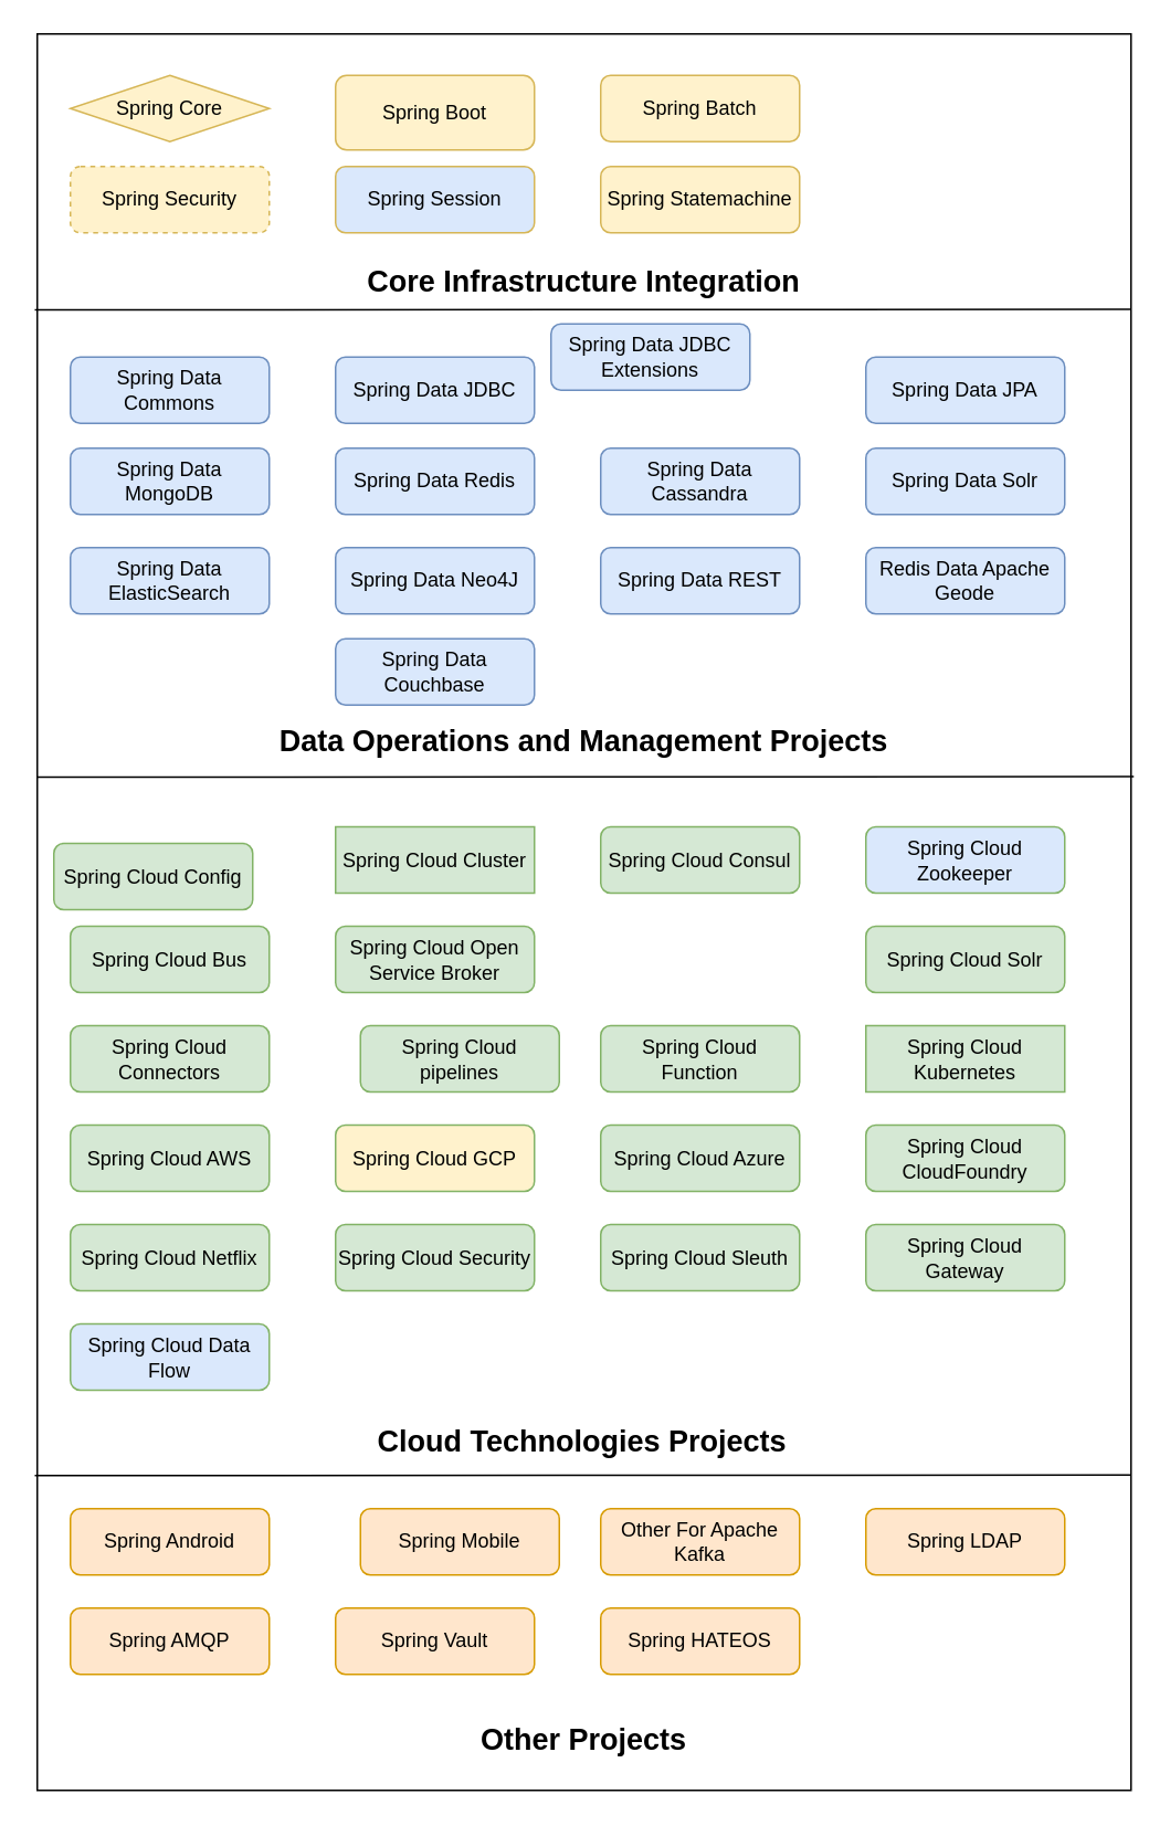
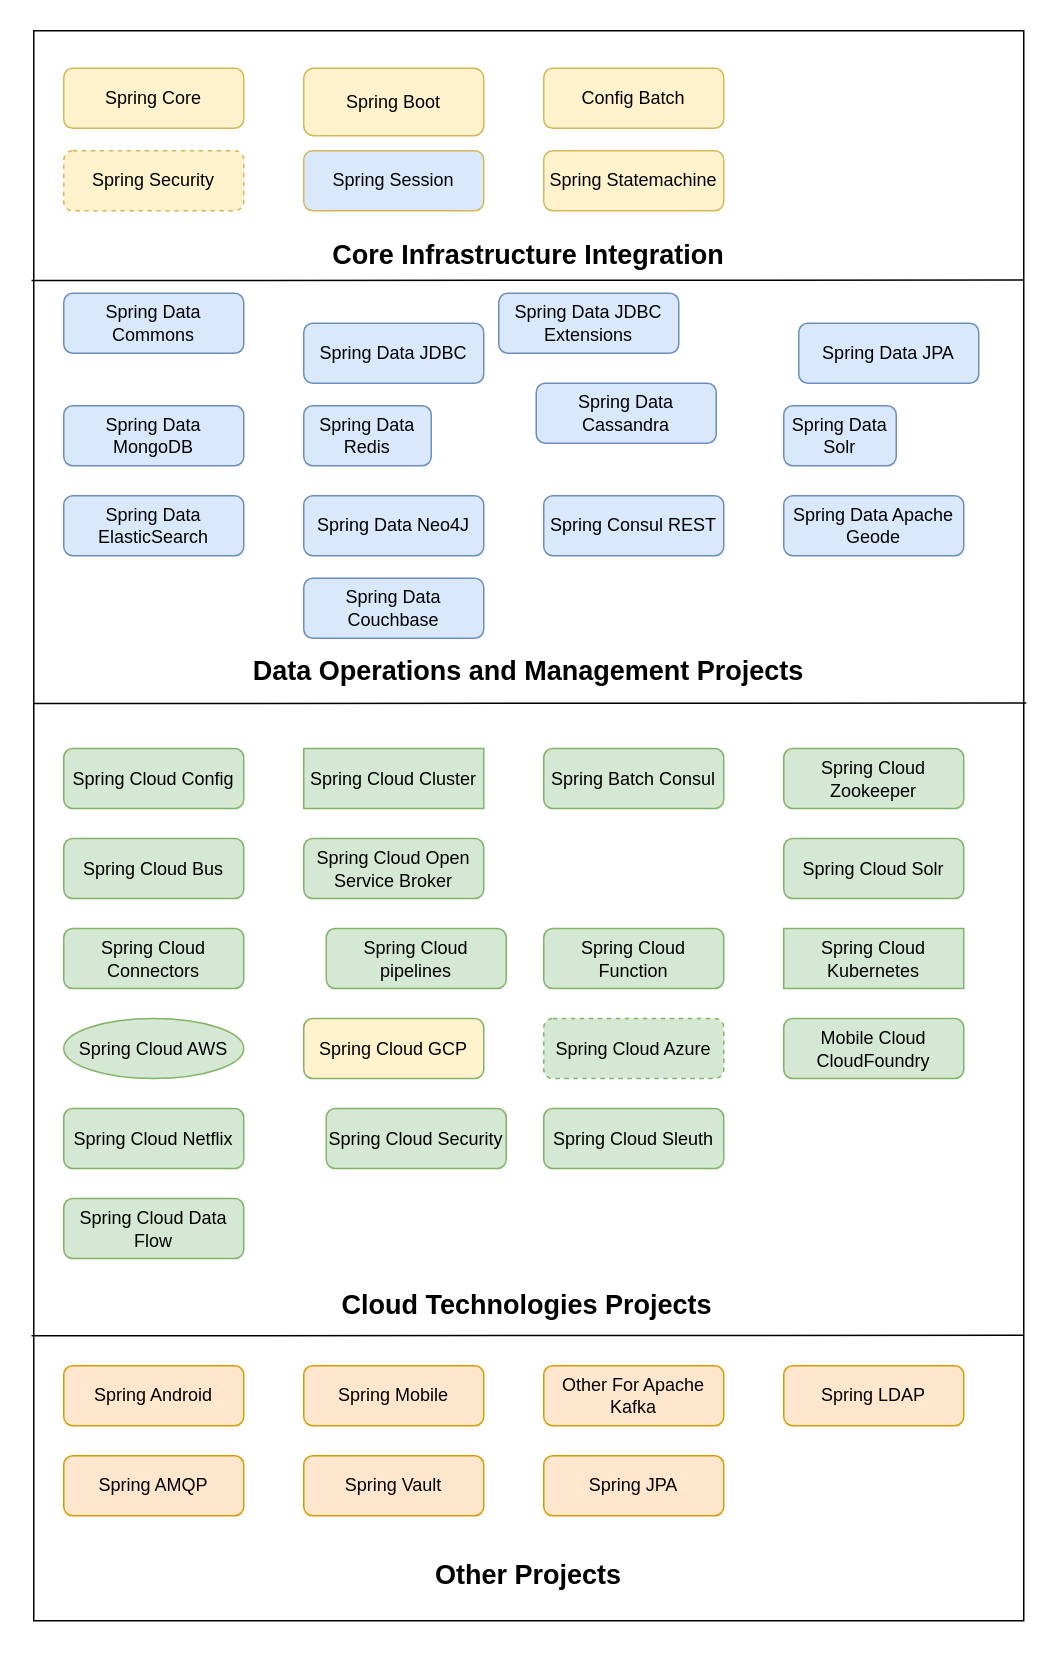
- <mxCell id="3" value="Spring Core&lt;br&gt;" style="rhombus;whiteSpace=wrap;html=1;fillColor=#fff2cc;strokeColor=#d6b656;" vertex="1" parent="1"><mxGeometry x="42" y="45" width="120" height="40" as="geometry" /></mxCell>
+ <mxCell id="3" value="Spring Core&lt;br&gt;" style="rounded=1;whiteSpace=wrap;html=1;fillColor=#fff2cc;strokeColor=#d6b656;" vertex="1" parent="1"><mxGeometry x="42" y="45" width="120" height="40" as="geometry" /></mxCell>
- <mxCell id="5" value="Spring Batch&lt;br&gt;" style="rounded=1;whiteSpace=wrap;html=1;fillColor=#fff2cc;strokeColor=#d6b656;" vertex="1" parent="1"><mxGeometry x="362" y="45" width="120" height="40" as="geometry" /></mxCell>
+ <mxCell id="5" value="Config Batch&lt;br&gt;" style="rounded=1;whiteSpace=wrap;html=1;fillColor=#fff2cc;strokeColor=#d6b656;" vertex="1" parent="1"><mxGeometry x="362" y="45" width="120" height="40" as="geometry" /></mxCell>
- <mxCell id="9" value="Spring Data Commons&lt;br&gt;" style="rounded=1;whiteSpace=wrap;html=1;fillColor=#dae8fc;strokeColor=#6c8ebf;" vertex="1" parent="1"><mxGeometry x="42" y="215" width="120" height="40" as="geometry" /></mxCell>
+ <mxCell id="9" value="Spring Data Commons&lt;br&gt;" style="rounded=1;whiteSpace=wrap;html=1;fillColor=#dae8fc;strokeColor=#6c8ebf;" vertex="1" parent="1"><mxGeometry x="42" y="195" width="120" height="40" as="geometry" /></mxCell>
- <mxCell id="12" value="Spring Data JPA&lt;br&gt;" style="rounded=1;whiteSpace=wrap;html=1;fillColor=#dae8fc;strokeColor=#6c8ebf;" vertex="1" parent="1"><mxGeometry x="522" y="215" width="120" height="40" as="geometry" /></mxCell>
+ <mxCell id="12" value="Spring Data JPA&lt;br&gt;" style="rounded=1;whiteSpace=wrap;html=1;fillColor=#dae8fc;strokeColor=#6c8ebf;" vertex="1" parent="1"><mxGeometry x="532" y="215" width="120" height="40" as="geometry" /></mxCell>
- <mxCell id="15" value="Spring Data Redis&lt;br&gt;" style="rounded=1;whiteSpace=wrap;html=1;fillColor=#dae8fc;strokeColor=#6c8ebf;" vertex="1" parent="1"><mxGeometry x="202" y="270" width="120" height="40" as="geometry" /></mxCell>
+ <mxCell id="15" value="Spring Data Redis&lt;br&gt;" style="rounded=1;whiteSpace=wrap;html=1;fillColor=#dae8fc;strokeColor=#6c8ebf;" vertex="1" parent="1"><mxGeometry x="202" y="270" width="85" height="40" as="geometry" /></mxCell>
- <mxCell id="13" value="Spring Data Cassandra&lt;br&gt;" style="rounded=1;whiteSpace=wrap;html=1;fillColor=#dae8fc;strokeColor=#6c8ebf;" vertex="1" parent="1"><mxGeometry x="362" y="270" width="120" height="40" as="geometry" /></mxCell>
+ <mxCell id="13" value="Spring Data Cassandra&lt;br&gt;" style="rounded=1;whiteSpace=wrap;html=1;fillColor=#dae8fc;strokeColor=#6c8ebf;" vertex="1" parent="1"><mxGeometry x="357" y="255" width="120" height="40" as="geometry" /></mxCell>
- <mxCell id="11" value="Spring Data Solr&lt;br&gt;" style="rounded=1;whiteSpace=wrap;html=1;fillColor=#dae8fc;strokeColor=#6c8ebf;" vertex="1" parent="1"><mxGeometry x="522" y="270" width="120" height="40" as="geometry" /></mxCell>
+ <mxCell id="11" value="Spring Data Solr&lt;br&gt;" style="rounded=1;whiteSpace=wrap;html=1;fillColor=#dae8fc;strokeColor=#6c8ebf;" vertex="1" parent="1"><mxGeometry x="522" y="270" width="75" height="40" as="geometry" /></mxCell>
- <mxCell id="18" value="Spring Data REST&lt;br&gt;" style="rounded=1;whiteSpace=wrap;html=1;fillColor=#dae8fc;strokeColor=#6c8ebf;" vertex="1" parent="1"><mxGeometry x="362" y="330" width="120" height="40" as="geometry" /></mxCell>
+ <mxCell id="18" value="Spring Consul REST&lt;br&gt;" style="rounded=1;whiteSpace=wrap;html=1;fillColor=#dae8fc;strokeColor=#6c8ebf;" vertex="1" parent="1"><mxGeometry x="362" y="330" width="120" height="40" as="geometry" /></mxCell>
- <mxCell id="17" value="Redis Data Apache Geode&lt;br&gt;" style="rounded=1;whiteSpace=wrap;html=1;fillColor=#dae8fc;strokeColor=#6c8ebf;" vertex="1" parent="1"><mxGeometry x="522" y="330" width="120" height="40" as="geometry" /></mxCell>
+ <mxCell id="17" value="Spring Data Apache Geode&lt;br&gt;" style="rounded=1;whiteSpace=wrap;html=1;fillColor=#dae8fc;strokeColor=#6c8ebf;" vertex="1" parent="1"><mxGeometry x="522" y="330" width="120" height="40" as="geometry" /></mxCell>
- <mxCell id="25" value="Spring Cloud Consul&lt;br&gt;" style="rounded=1;whiteSpace=wrap;html=1;fillColor=#d5e8d4;strokeColor=#82b366;" vertex="1" parent="1"><mxGeometry x="362" y="498.5" width="120" height="40" as="geometry" /></mxCell>
+ <mxCell id="25" value="Spring Batch Consul&lt;br&gt;" style="rounded=1;whiteSpace=wrap;html=1;fillColor=#d5e8d4;strokeColor=#82b366;" vertex="1" parent="1"><mxGeometry x="362" y="498.5" width="120" height="40" as="geometry" /></mxCell>
- <mxCell id="24" value="Spring Cloud Zookeeper&lt;br&gt;" style="rounded=1;whiteSpace=wrap;html=1;fillColor=#dae8fc;strokeColor=#82b366;" vertex="1" parent="1"><mxGeometry x="522" y="498.5" width="120" height="40" as="geometry" /></mxCell>
+ <mxCell id="24" value="Spring Cloud Zookeeper&lt;br&gt;" style="rounded=1;whiteSpace=wrap;html=1;fillColor=#d5e8d4;strokeColor=#82b366;" vertex="1" parent="1"><mxGeometry x="522" y="498.5" width="120" height="40" as="geometry" /></mxCell>
- <mxCell id="22" value="Spring Cloud Config&lt;br&gt;" style="rounded=1;whiteSpace=wrap;html=1;fillColor=#d5e8d4;strokeColor=#82b366;" vertex="1" parent="1"><mxGeometry x="32" y="508.5" width="120" height="40" as="geometry" /></mxCell>
+ <mxCell id="22" value="Spring Cloud Config&lt;br&gt;" style="rounded=1;whiteSpace=wrap;html=1;fillColor=#d5e8d4;strokeColor=#82b366;" vertex="1" parent="1"><mxGeometry x="42" y="498.5" width="120" height="40" as="geometry" /></mxCell>
- <mxCell id="33" value="Spring Cloud AWS&lt;br&gt;" style="rounded=1;whiteSpace=wrap;html=1;fillColor=#d5e8d4;strokeColor=#82b366;" vertex="1" parent="1"><mxGeometry x="42" y="678.5" width="120" height="40" as="geometry" /></mxCell>
+ <mxCell id="33" value="Spring Cloud AWS&lt;br&gt;" style="ellipse;whiteSpace=wrap;html=1;fillColor=#d5e8d4;strokeColor=#82b366;" vertex="1" parent="1"><mxGeometry x="42" y="678.5" width="120" height="40" as="geometry" /></mxCell>
- <mxCell id="36" value="Spring Cloud Azure&lt;br&gt;" style="rounded=1;whiteSpace=wrap;html=1;fillColor=#d5e8d4;strokeColor=#82b366;" vertex="1" parent="1"><mxGeometry x="362" y="678.5" width="120" height="40" as="geometry" /></mxCell>
+ <mxCell id="36" value="Spring Cloud Azure&lt;br&gt;" style="rounded=1;whiteSpace=wrap;html=1;fillColor=#d5e8d4;strokeColor=#82b366;dashed=1;" vertex="1" parent="1"><mxGeometry x="362" y="678.5" width="120" height="40" as="geometry" /></mxCell>
- <mxCell id="35" value="Spring Cloud CloudFoundry&lt;br&gt;" style="rounded=1;whiteSpace=wrap;html=1;fillColor=#d5e8d4;strokeColor=#82b366;" vertex="1" parent="1"><mxGeometry x="522" y="678.5" width="120" height="40" as="geometry" /></mxCell>
+ <mxCell id="35" value="Mobile Cloud CloudFoundry&lt;br&gt;" style="rounded=1;whiteSpace=wrap;html=1;fillColor=#d5e8d4;strokeColor=#82b366;" vertex="1" parent="1"><mxGeometry x="522" y="678.5" width="120" height="40" as="geometry" /></mxCell>
- <mxCell id="38" value="Spring Cloud Security&lt;br&gt;" style="rounded=1;whiteSpace=wrap;html=1;fillColor=#d5e8d4;strokeColor=#82b366;" vertex="1" parent="1"><mxGeometry x="202" y="738.5" width="120" height="40" as="geometry" /></mxCell>
+ <mxCell id="38" value="Spring Cloud Security&lt;br&gt;" style="rounded=1;whiteSpace=wrap;html=1;fillColor=#d5e8d4;strokeColor=#82b366;" vertex="1" parent="1"><mxGeometry x="217" y="738.5" width="120" height="40" as="geometry" /></mxCell>
- <mxCell id="39" value="Spring Cloud Gateway&lt;br&gt;" style="rounded=1;whiteSpace=wrap;html=1;fillColor=#d5e8d4;strokeColor=#82b366;" vertex="1" parent="1"><mxGeometry x="522" y="738.5" width="120" height="40" as="geometry" /></mxCell>
- <mxCell id="41" value="Spring Cloud Data Flow&lt;br&gt;" style="rounded=1;whiteSpace=wrap;html=1;fillColor=#dae8fc;strokeColor=#82b366;" vertex="1" parent="1"><mxGeometry x="42" y="798.5" width="120" height="40" as="geometry" /></mxCell>
+ <mxCell id="41" value="Spring Cloud Data Flow&lt;br&gt;" style="rounded=1;whiteSpace=wrap;html=1;fillColor=#d5e8d4;strokeColor=#82b366;" vertex="1" parent="1"><mxGeometry x="42" y="798.5" width="120" height="40" as="geometry" /></mxCell>
- <mxCell id="43" value="Spring Mobile&lt;br&gt;" style="rounded=1;whiteSpace=wrap;html=1;fillColor=#ffe6cc;strokeColor=#d79b00;" vertex="1" parent="1"><mxGeometry x="217" y="910" width="120" height="40" as="geometry" /></mxCell>
+ <mxCell id="43" value="Spring Mobile&lt;br&gt;" style="rounded=1;whiteSpace=wrap;html=1;fillColor=#ffe6cc;strokeColor=#d79b00;" vertex="1" parent="1"><mxGeometry x="202" y="910" width="120" height="40" as="geometry" /></mxCell>
- <mxCell id="48" value="Spring HATEOS&lt;br&gt;" style="rounded=1;whiteSpace=wrap;html=1;fillColor=#ffe6cc;strokeColor=#d79b00;" vertex="1" parent="1"><mxGeometry x="362" y="970" width="120" height="40" as="geometry" /></mxCell>
+ <mxCell id="48" value="Spring JPA&lt;br&gt;" style="rounded=1;whiteSpace=wrap;html=1;fillColor=#ffe6cc;strokeColor=#d79b00;" vertex="1" parent="1"><mxGeometry x="362" y="970" width="120" height="40" as="geometry" /></mxCell>
